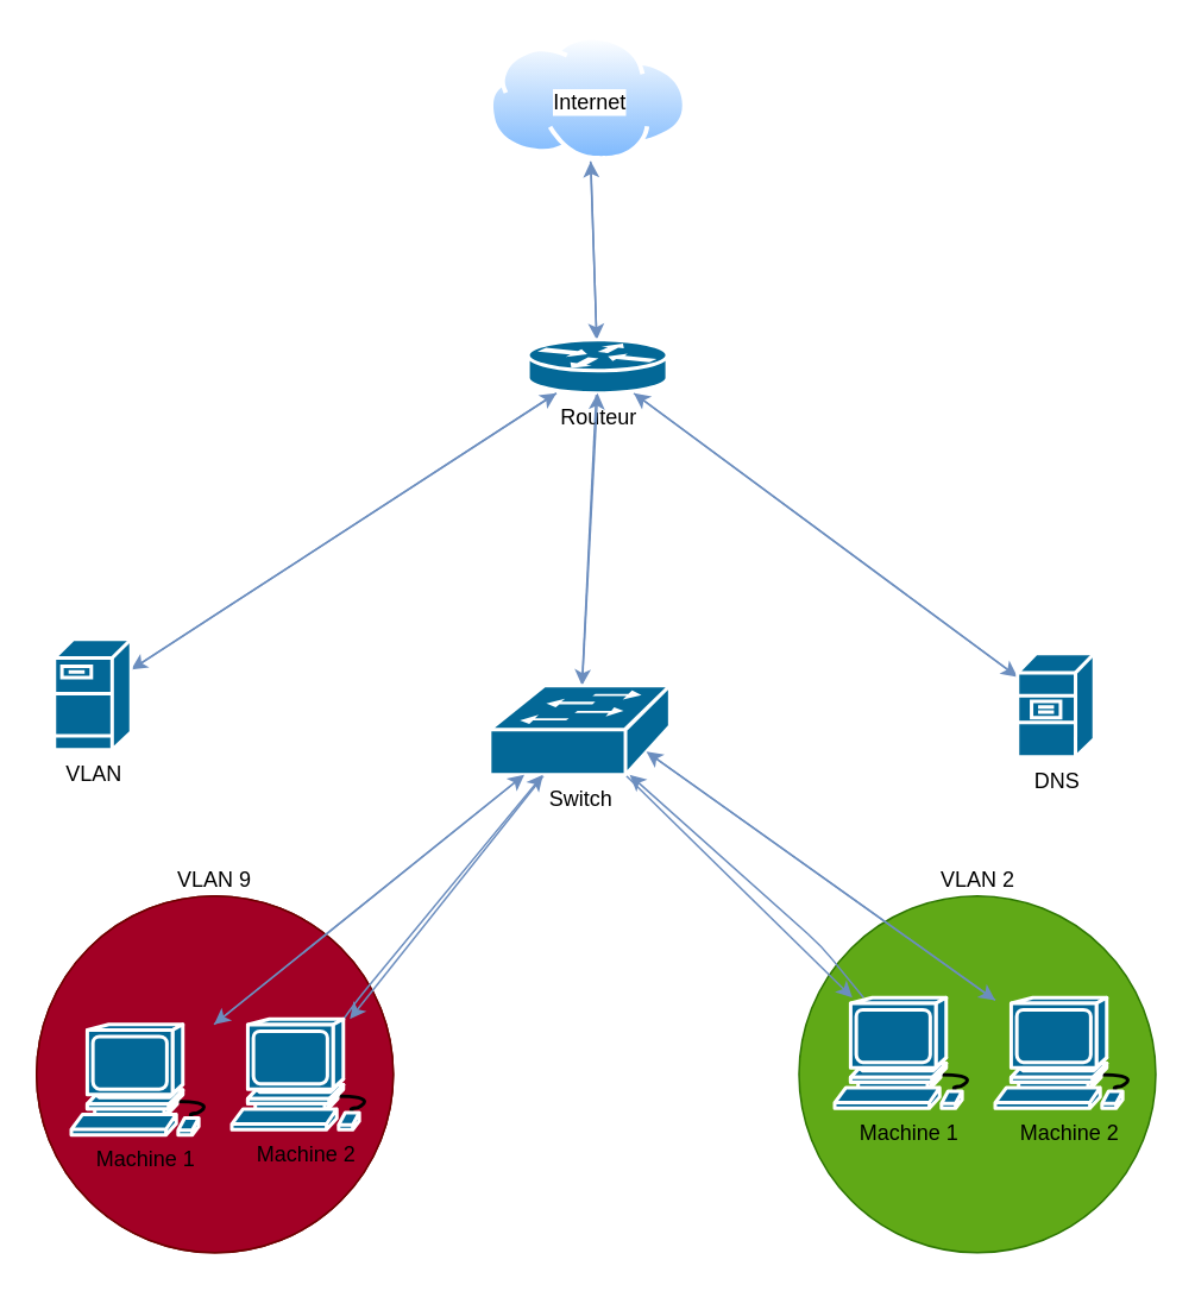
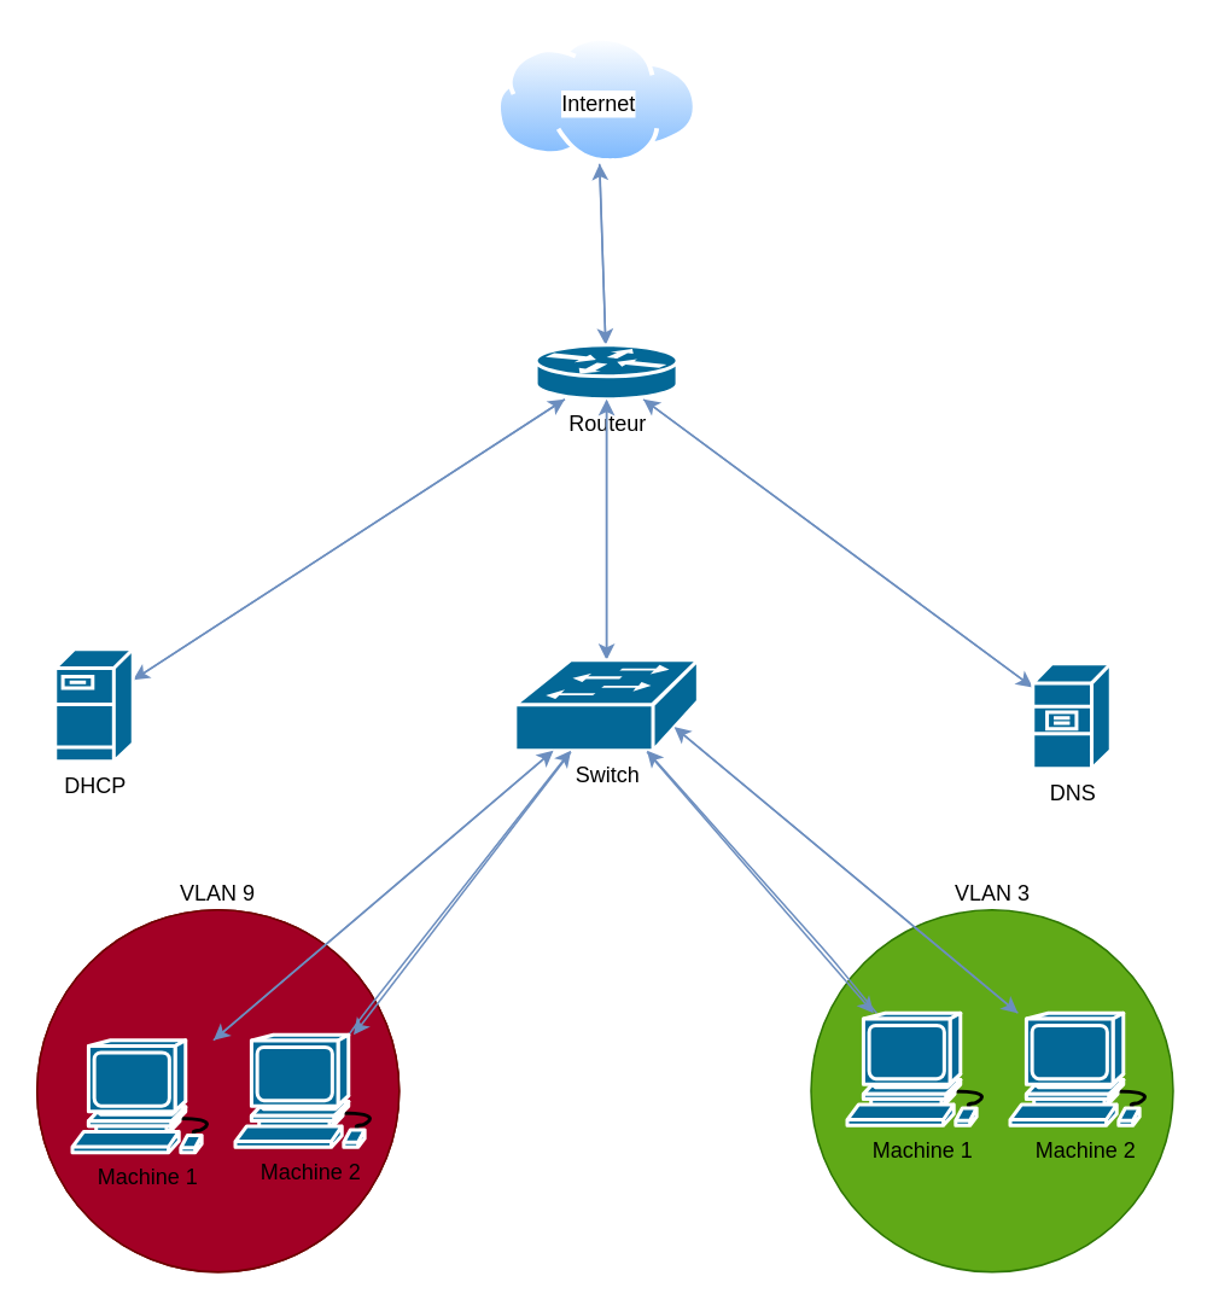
- <mxCell id="16" value="Switch" style="shape=mxgraph.cisco.switches.workgroup_switch;sketch=0;html=1;pointerEvents=1;dashed=0;fillColor=#036897;strokeColor=#ffffff;strokeWidth=2;verticalLabelPosition=bottom;verticalAlign=top;align=center;outlineConnect=0;fontColor=#000000;" parent="1" vertex="1"><mxGeometry x="274.06" y="384" width="101" height="50" as="geometry" /></mxCell>
+ <mxCell id="16" value="Switch" style="shape=mxgraph.cisco.switches.workgroup_switch;sketch=0;html=1;pointerEvents=1;dashed=0;fillColor=#036897;strokeColor=#ffffff;strokeWidth=2;verticalLabelPosition=bottom;verticalAlign=top;align=center;outlineConnect=0;fontColor=#000000;" parent="1" vertex="1"><mxGeometry x="284.06" y="364" width="101" height="50" as="geometry" /></mxCell>
- <mxCell id="18" value="VLAN" style="shape=mxgraph.cisco.servers.fileserver;sketch=0;html=1;pointerEvents=1;dashed=0;fillColor=#036897;strokeColor=#ffffff;strokeWidth=2;verticalLabelPosition=bottom;verticalAlign=top;align=center;outlineConnect=0;fontColor=#000000;" parent="1" vertex="1"><mxGeometry x="30" y="358" width="43" height="62" as="geometry" /></mxCell>
+ <mxCell id="18" value="DHCP" style="shape=mxgraph.cisco.servers.fileserver;sketch=0;html=1;pointerEvents=1;dashed=0;fillColor=#036897;strokeColor=#ffffff;strokeWidth=2;verticalLabelPosition=bottom;verticalAlign=top;align=center;outlineConnect=0;fontColor=#000000;" parent="1" vertex="1"><mxGeometry x="30" y="358" width="43" height="62" as="geometry" /></mxCell>
- <mxCell id="3" value="&lt;font color=&quot;#000000&quot;&gt;VLAN 2&lt;/font&gt;" style="ellipse;whiteSpace=wrap;html=1;aspect=fixed;fillColor=#60a917;fontColor=#ffffff;strokeColor=#2D7600;labelPosition=center;verticalLabelPosition=top;align=center;verticalAlign=bottom;" parent="1" vertex="1"><mxGeometry x="447.5" y="502" width="200" height="200" as="geometry" /></mxCell>
+ <mxCell id="3" value="&lt;font color=&quot;#000000&quot;&gt;VLAN 3&lt;/font&gt;" style="ellipse;whiteSpace=wrap;html=1;aspect=fixed;fillColor=#60a917;fontColor=#ffffff;strokeColor=#2D7600;labelPosition=center;verticalLabelPosition=top;align=center;verticalAlign=bottom;" parent="1" vertex="1"><mxGeometry x="447.5" y="502" width="200" height="200" as="geometry" /></mxCell>
